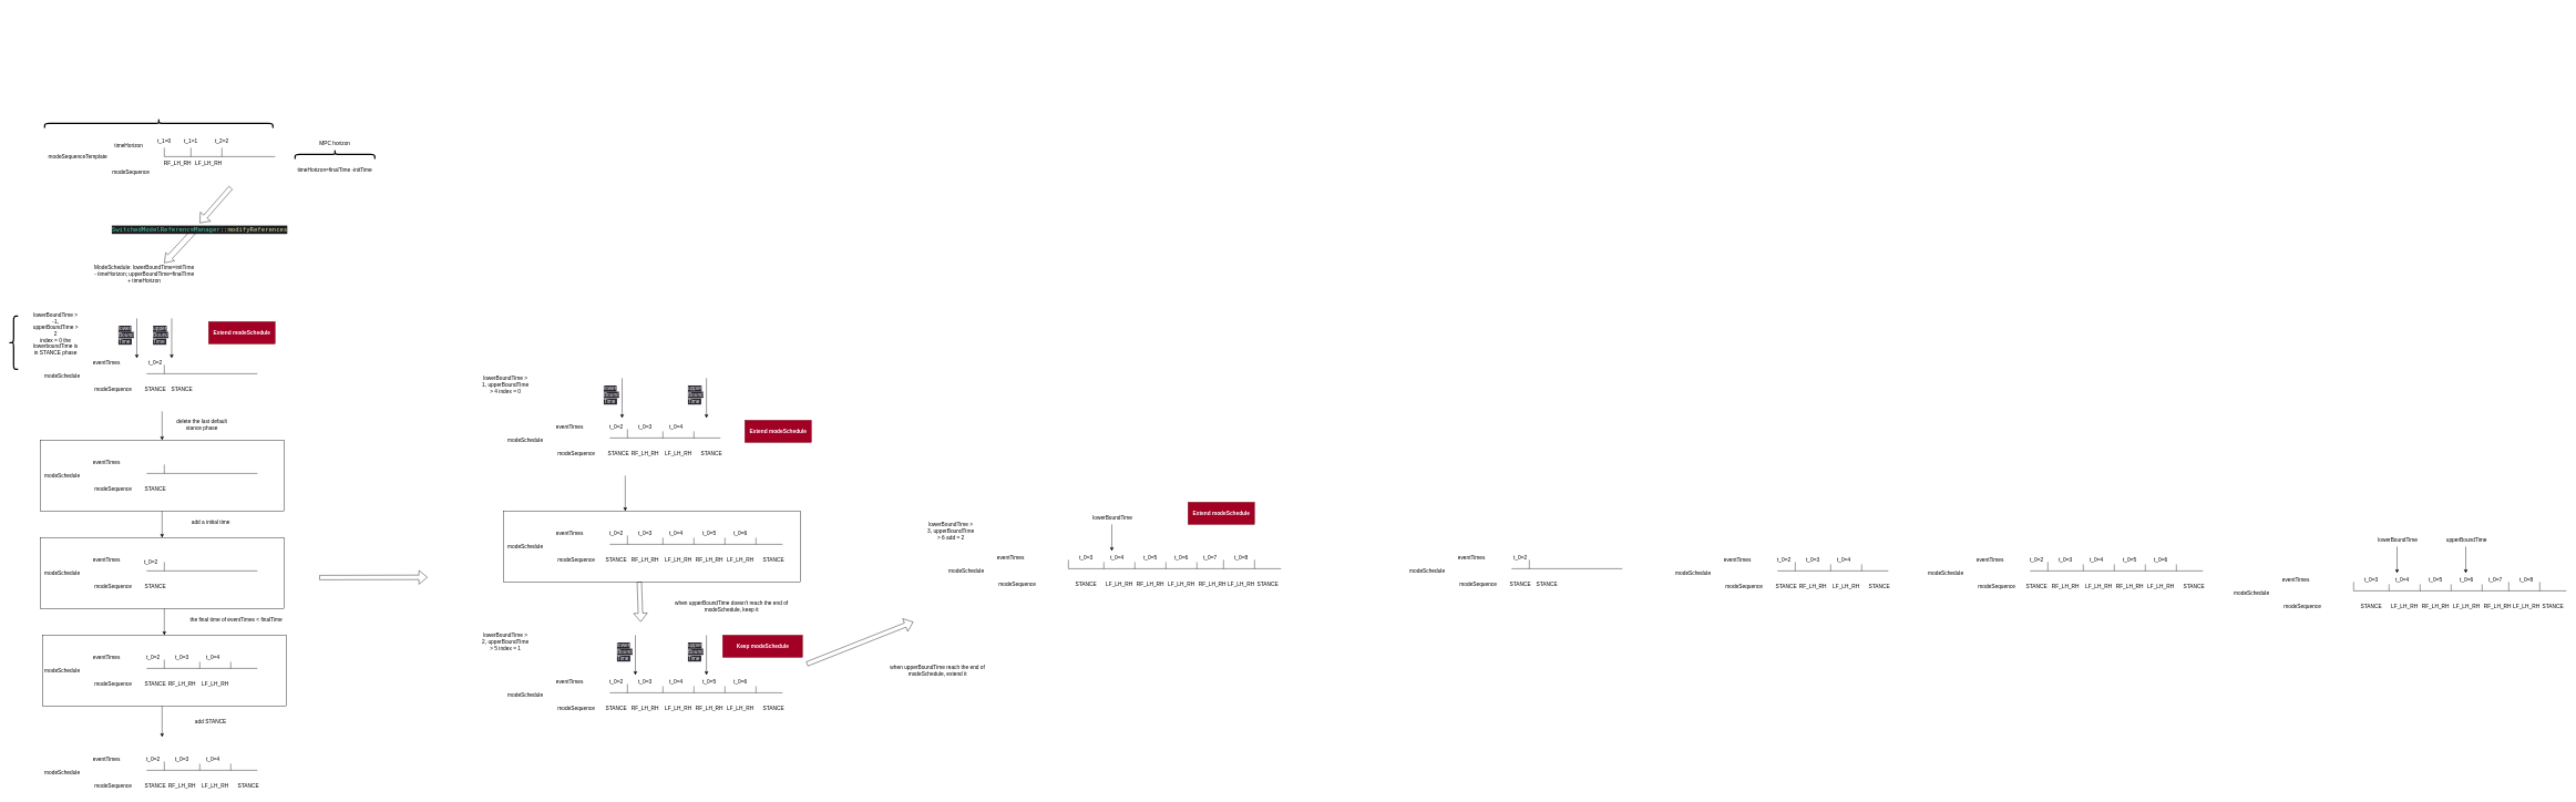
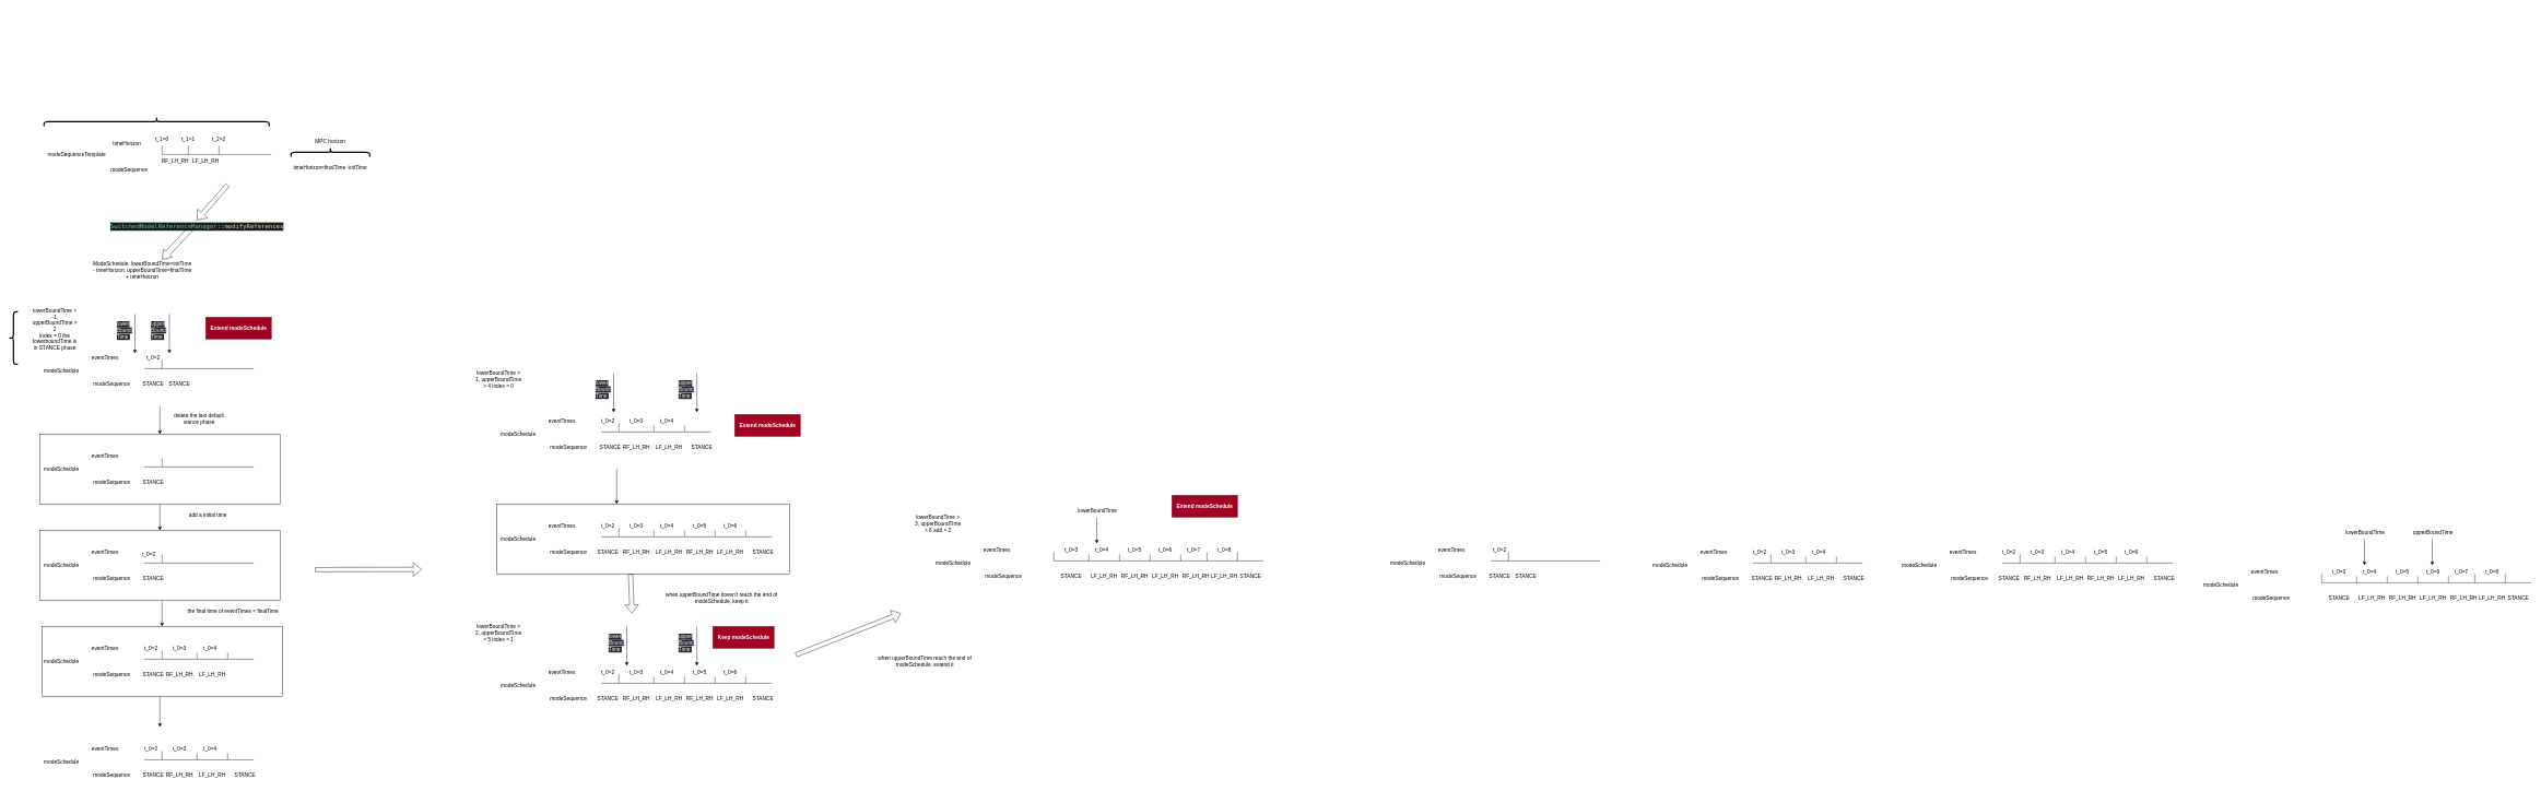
- <mxCell id="258" value="&lt;p style=&quot;line-height: 120%;&quot;&gt;&lt;b&gt;Keep modeSchedule&lt;/b&gt;&lt;/p&gt;" style="text;html=1;align=center;verticalAlign=middle;resizable=0;points=[];autosize=1;strokeColor=#6F0000;fillColor=#a20025;fontColor=#ffffff;" parent="1" vertex="1"><mxGeometry x="1630" y="1433" width="180" height="50" as="geometry" /></mxCell>
+ <mxCell id="258" value="&lt;p style=&quot;line-height: 120%;&quot;&gt;&lt;b&gt;Keep modeSchedule&lt;/b&gt;&lt;/p&gt;" style="text;html=1;align=center;verticalAlign=middle;resizable=0;points=[];autosize=1;strokeColor=#6F0000;fillColor=#a20025;fontColor=#ffffff;" parent="1" vertex="1"><mxGeometry x="1630" y="1433" width="140" height="50" as="geometry" /></mxCell>
- <mxCell id="72" value="add STANCE" style="text;html=1;strokeColor=none;fillColor=none;align=center;verticalAlign=middle;whiteSpace=wrap;rounded=0;" parent="1" vertex="1"><mxGeometry x="400" y="1613" width="150" height="30" as="geometry" /></mxCell>
